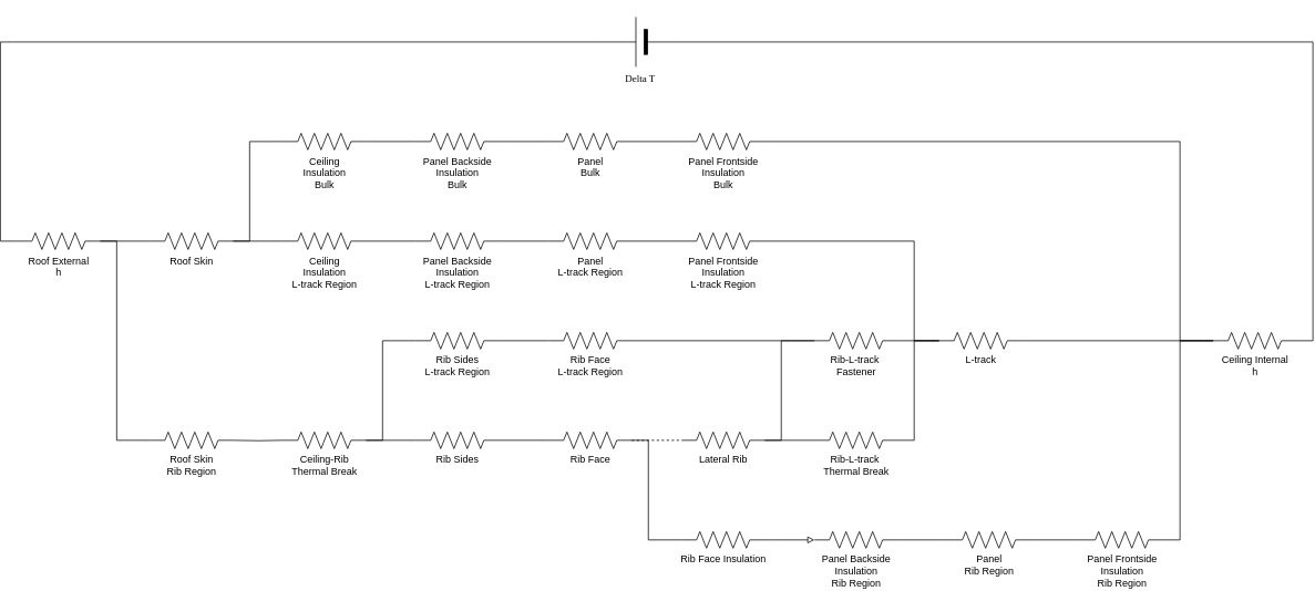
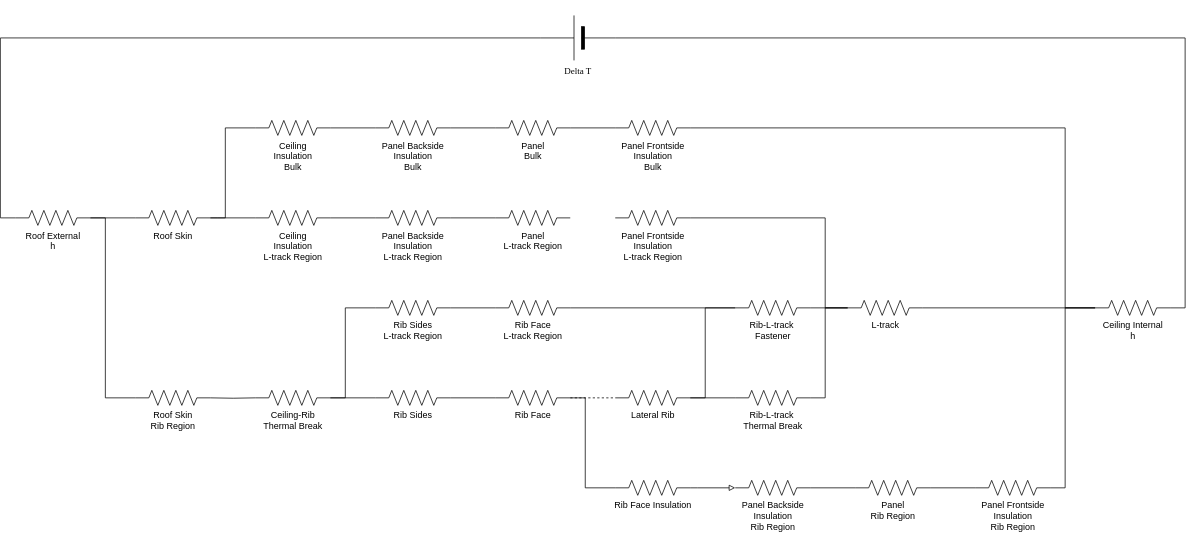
- <mxCell id="30" style="edgeStyle=orthogonalEdgeStyle;rounded=0;orthogonalLoop=1;jettySize=auto;html=1;exitX=1;exitY=0.5;exitDx=0;exitDy=0;exitPerimeter=0;entryX=0;entryY=0.5;entryDx=0;entryDy=0;entryPerimeter=0;endArrow=none;endFill=0;" parent="1" source="31" target="33" edge="1"><mxGeometry relative="1" as="geometry" /></mxCell>
